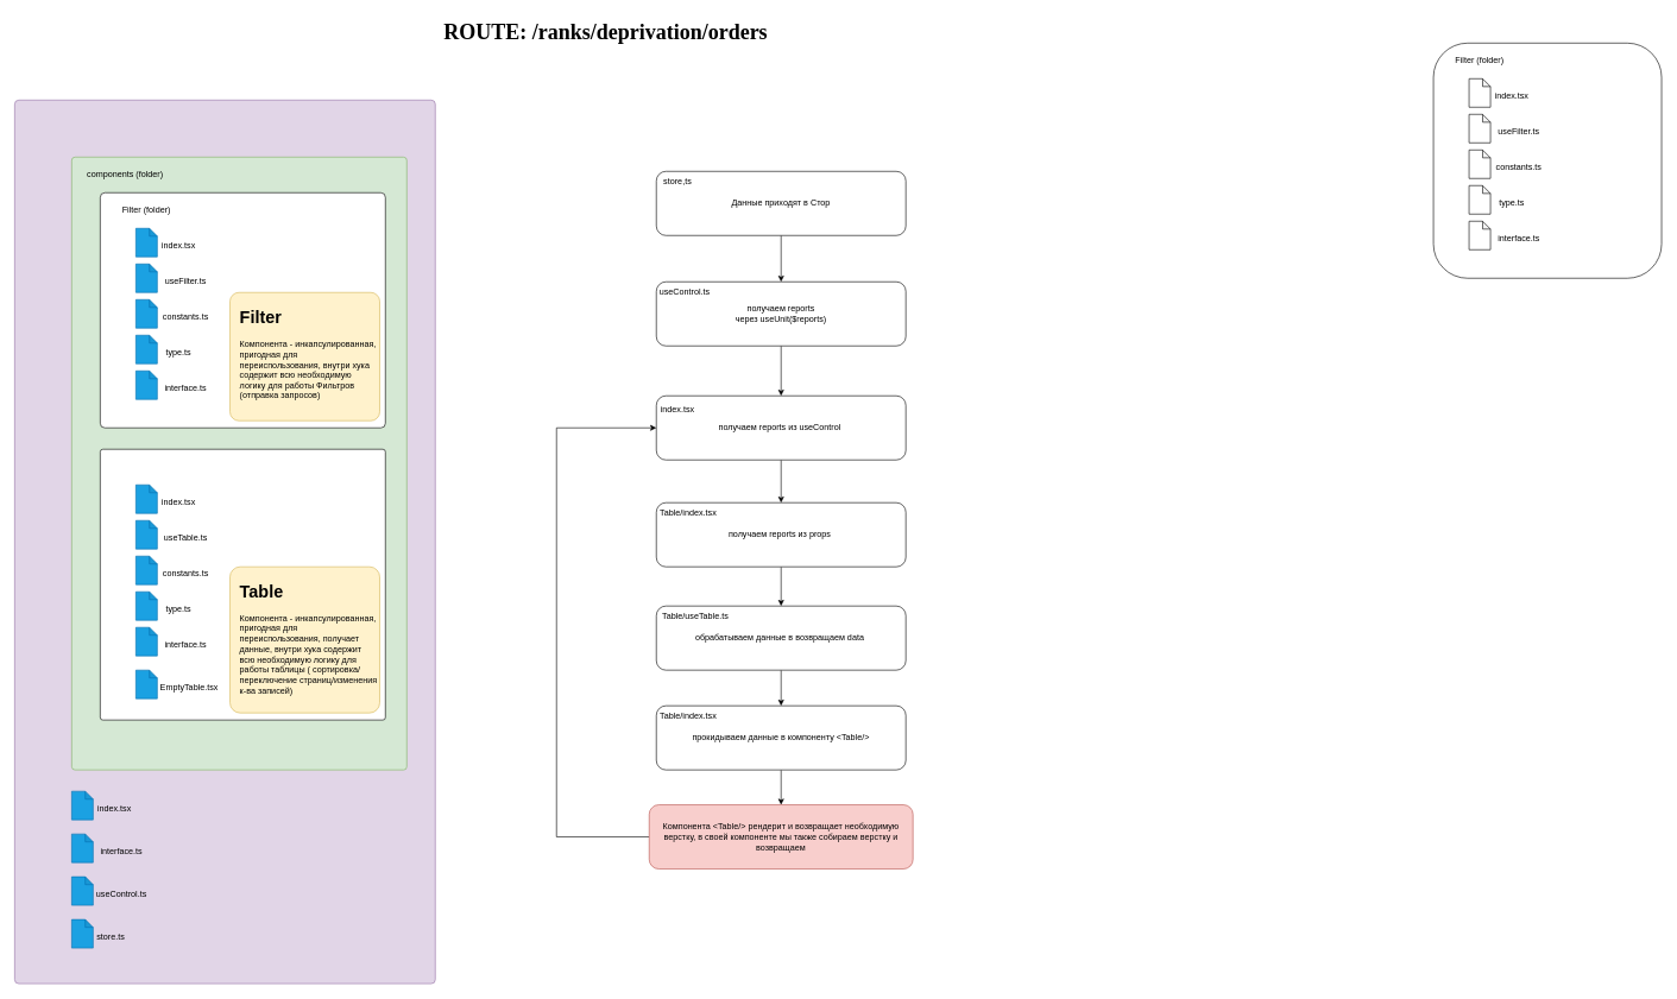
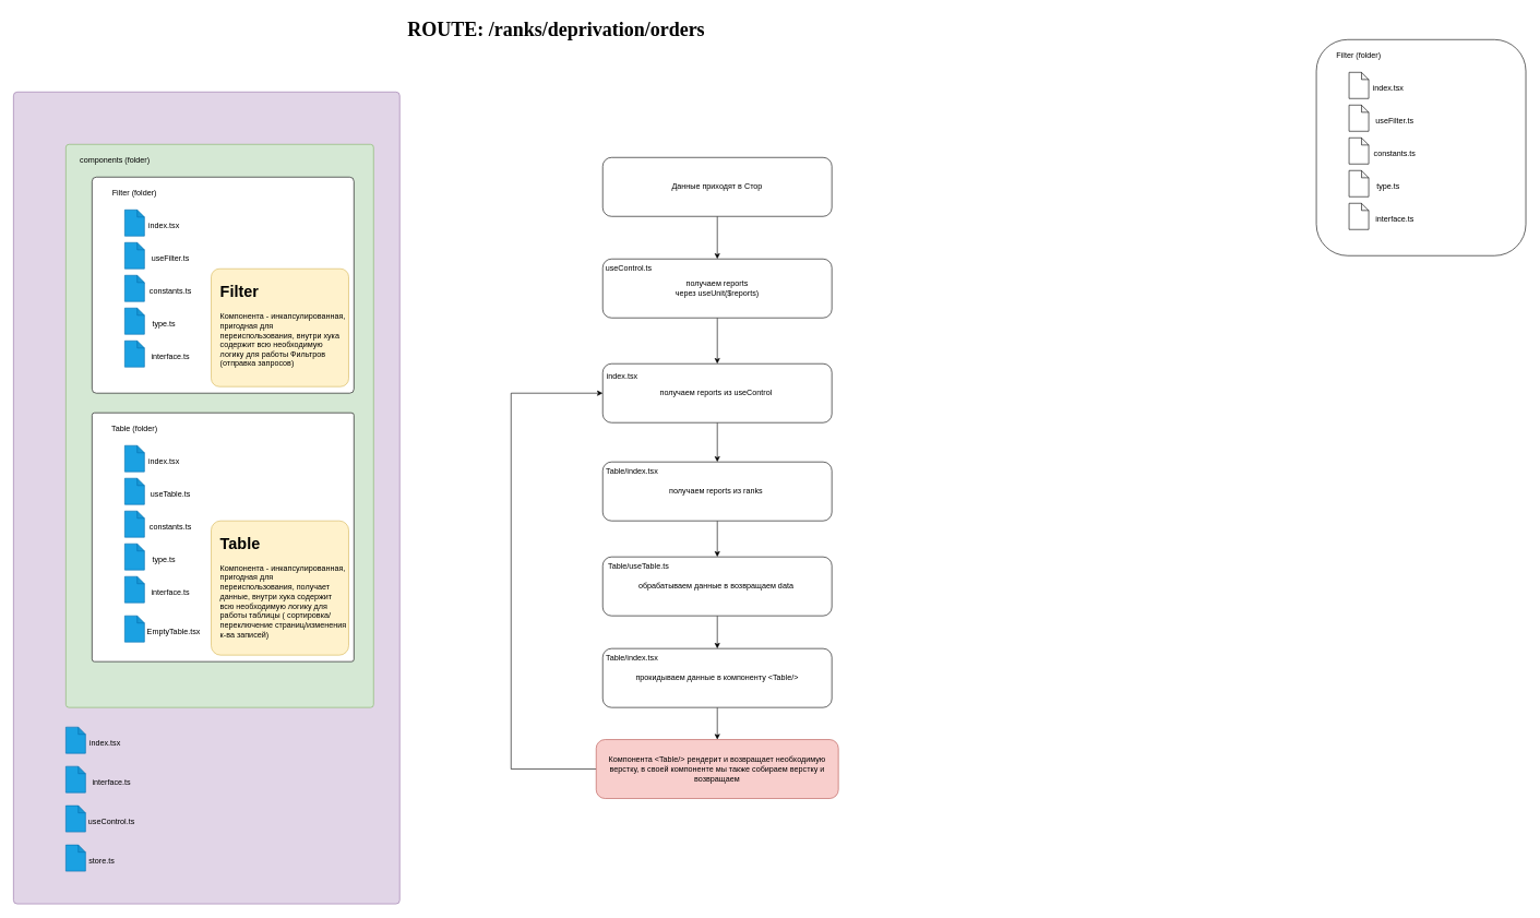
- <mxCell id="87" value="store,ts" style="text;html=1;strokeColor=none;fillColor=none;align=center;verticalAlign=middle;whiteSpace=wrap;rounded=0;" vertex="1" parent="1"><mxGeometry x="920" y="240" width="60" height="30" as="geometry" /></mxCell>
+ <mxCell id="40" value="Table (folder)" style="text;html=1;strokeColor=none;fillColor=none;align=center;verticalAlign=middle;whiteSpace=wrap;rounded=0;" vertex="1" parent="1"><mxGeometry x="140" y="640" width="130" height="30" as="geometry" /></mxCell>
- <mxCell id="78" value="получаем reports&amp;nbsp;из props&amp;nbsp;" style="rounded=1;whiteSpace=wrap;html=1;" vertex="1" parent="1"><mxGeometry x="920" y="705" width="350" height="90" as="geometry" /></mxCell>
+ <mxCell id="78" value="получаем reports&amp;nbsp;из ranks&amp;nbsp;" style="rounded=1;whiteSpace=wrap;html=1;" vertex="1" parent="1"><mxGeometry x="920" y="705" width="350" height="90" as="geometry" /></mxCell>
